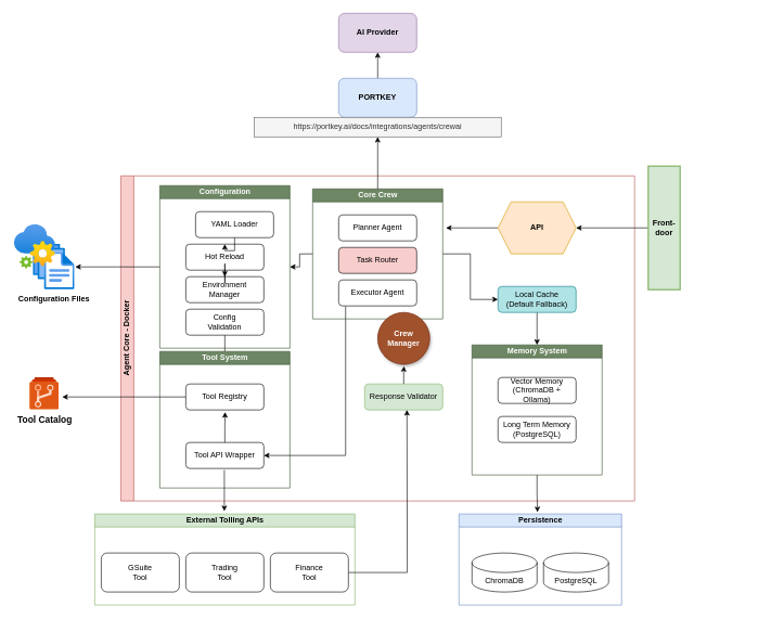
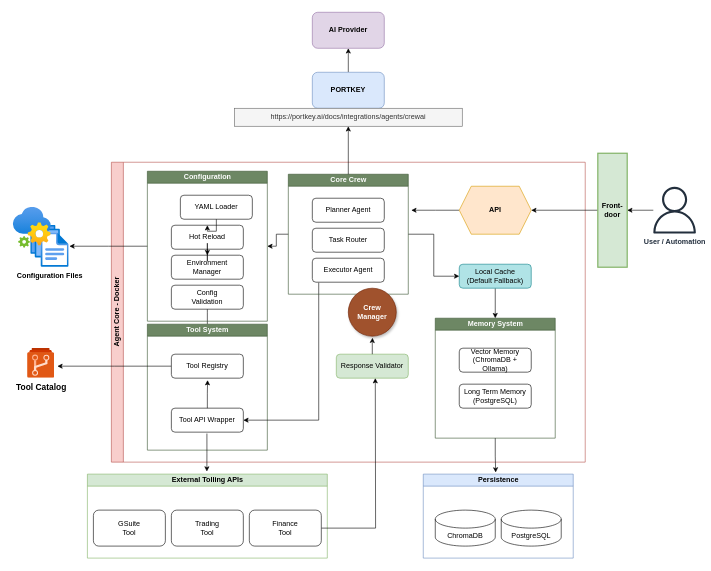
+ <mxCell id="50" value="" style="edgeStyle=orthogonalEdgeStyle;rounded=0;orthogonalLoop=1;jettySize=auto;html=1;" edge="1" parent="1" source="51" target="53"><mxGeometry relative="1" as="geometry" /></mxCell>
+ <mxCell id="51" value="User / Automation" style="sketch=0;outlineConnect=0;fontColor=#232F3E;gradientColor=none;fillColor=#232F3D;strokeColor=none;dashed=0;verticalLabelPosition=bottom;verticalAlign=top;align=center;html=1;fontSize=12;fontStyle=1;aspect=fixed;pointerEvents=1;shape=mxgraph.aws4.user;" vertex="1" parent="1"><mxGeometry x="1085" y="311" width="78" height="78" as="geometry" /></mxCell>
- <mxCell id="28" value="Task Router" style="rounded=1;whiteSpace=wrap;html=1;fillColor=#f8cecc;" parent="27" vertex="1"><mxGeometry x="40" y="90" width="120" height="40" as="geometry" /></mxCell>
+ <mxCell id="28" value="Task Router" style="rounded=1;whiteSpace=wrap;html=1;" parent="27" vertex="1"><mxGeometry x="40" y="90" width="120" height="40" as="geometry" /></mxCell>
